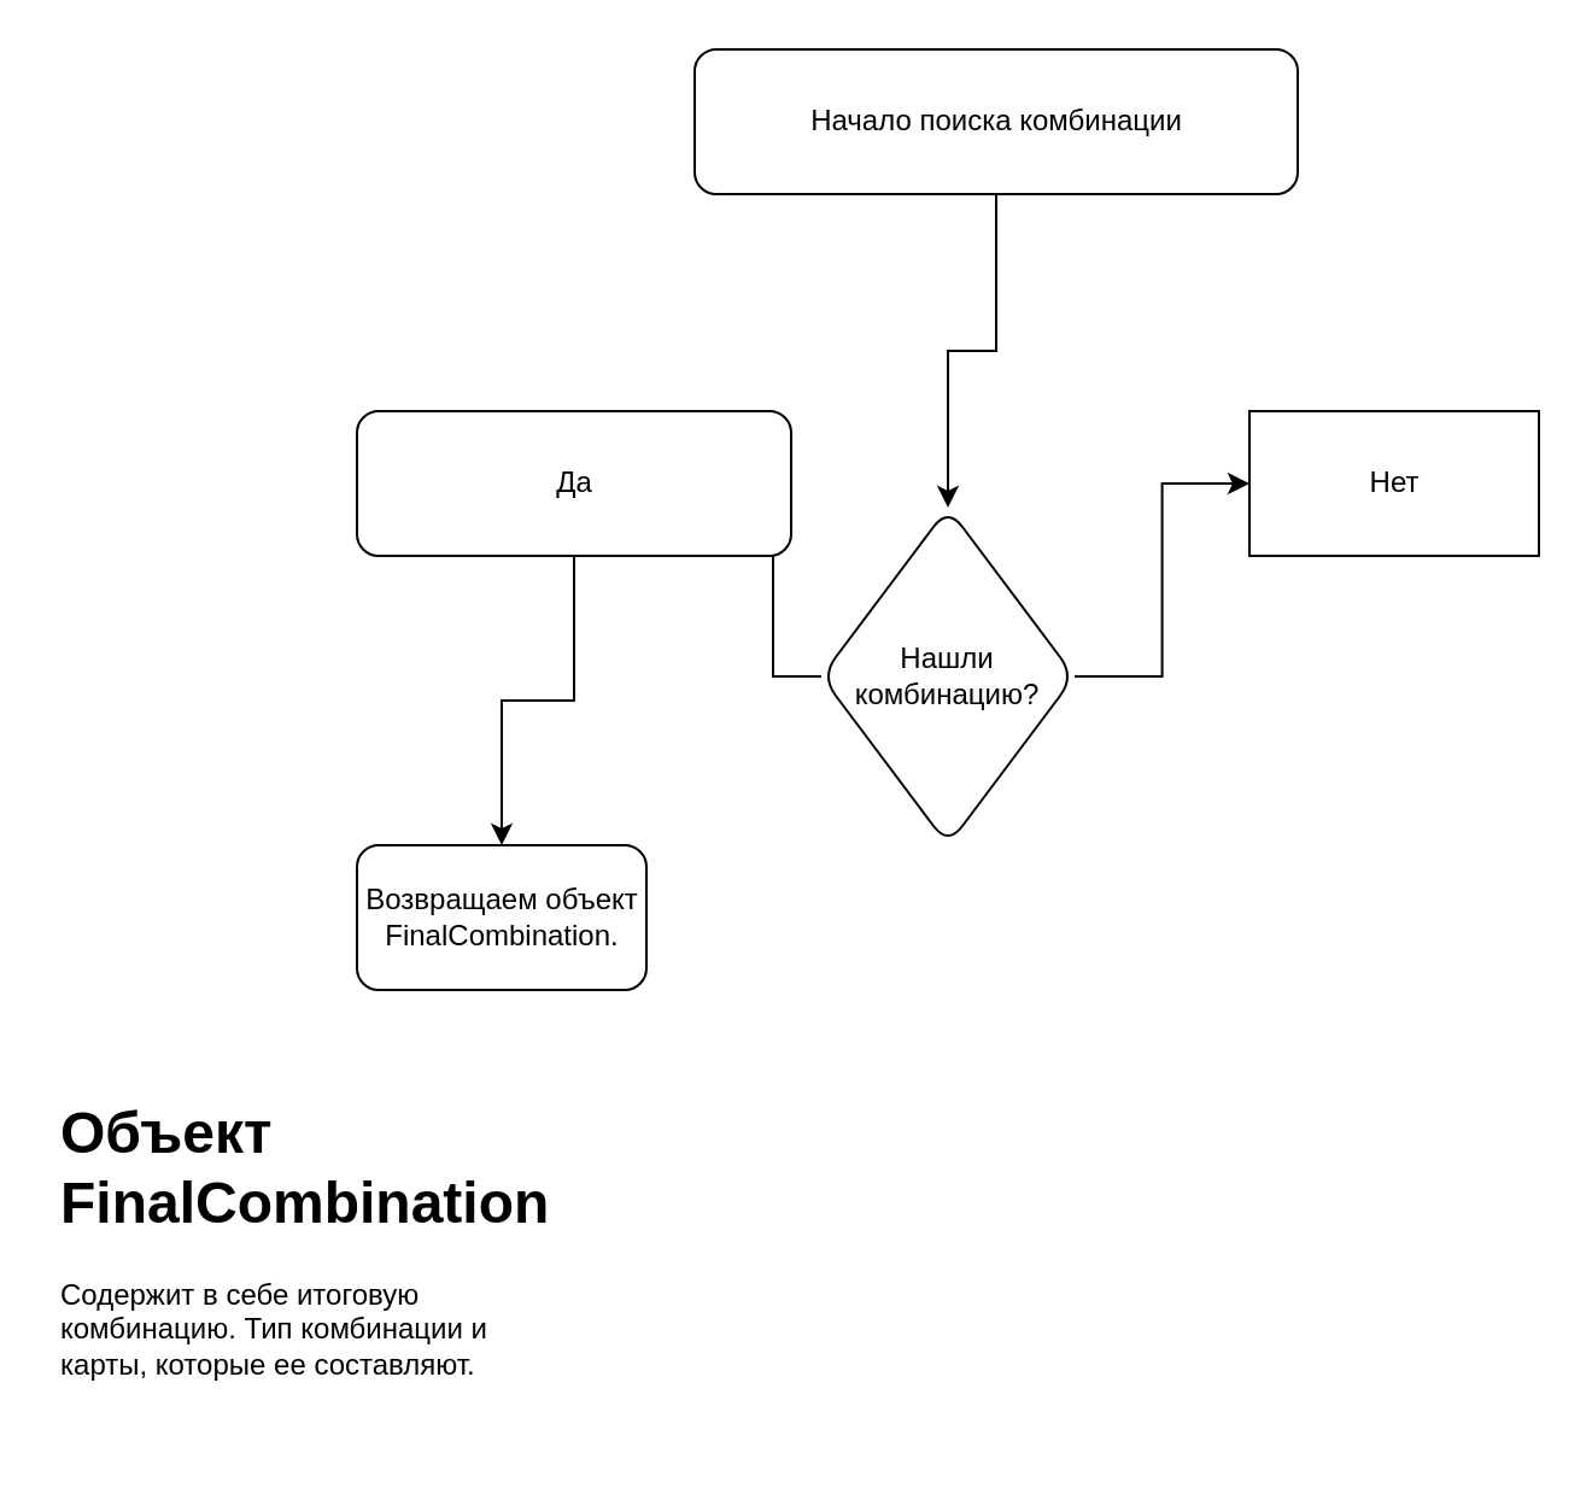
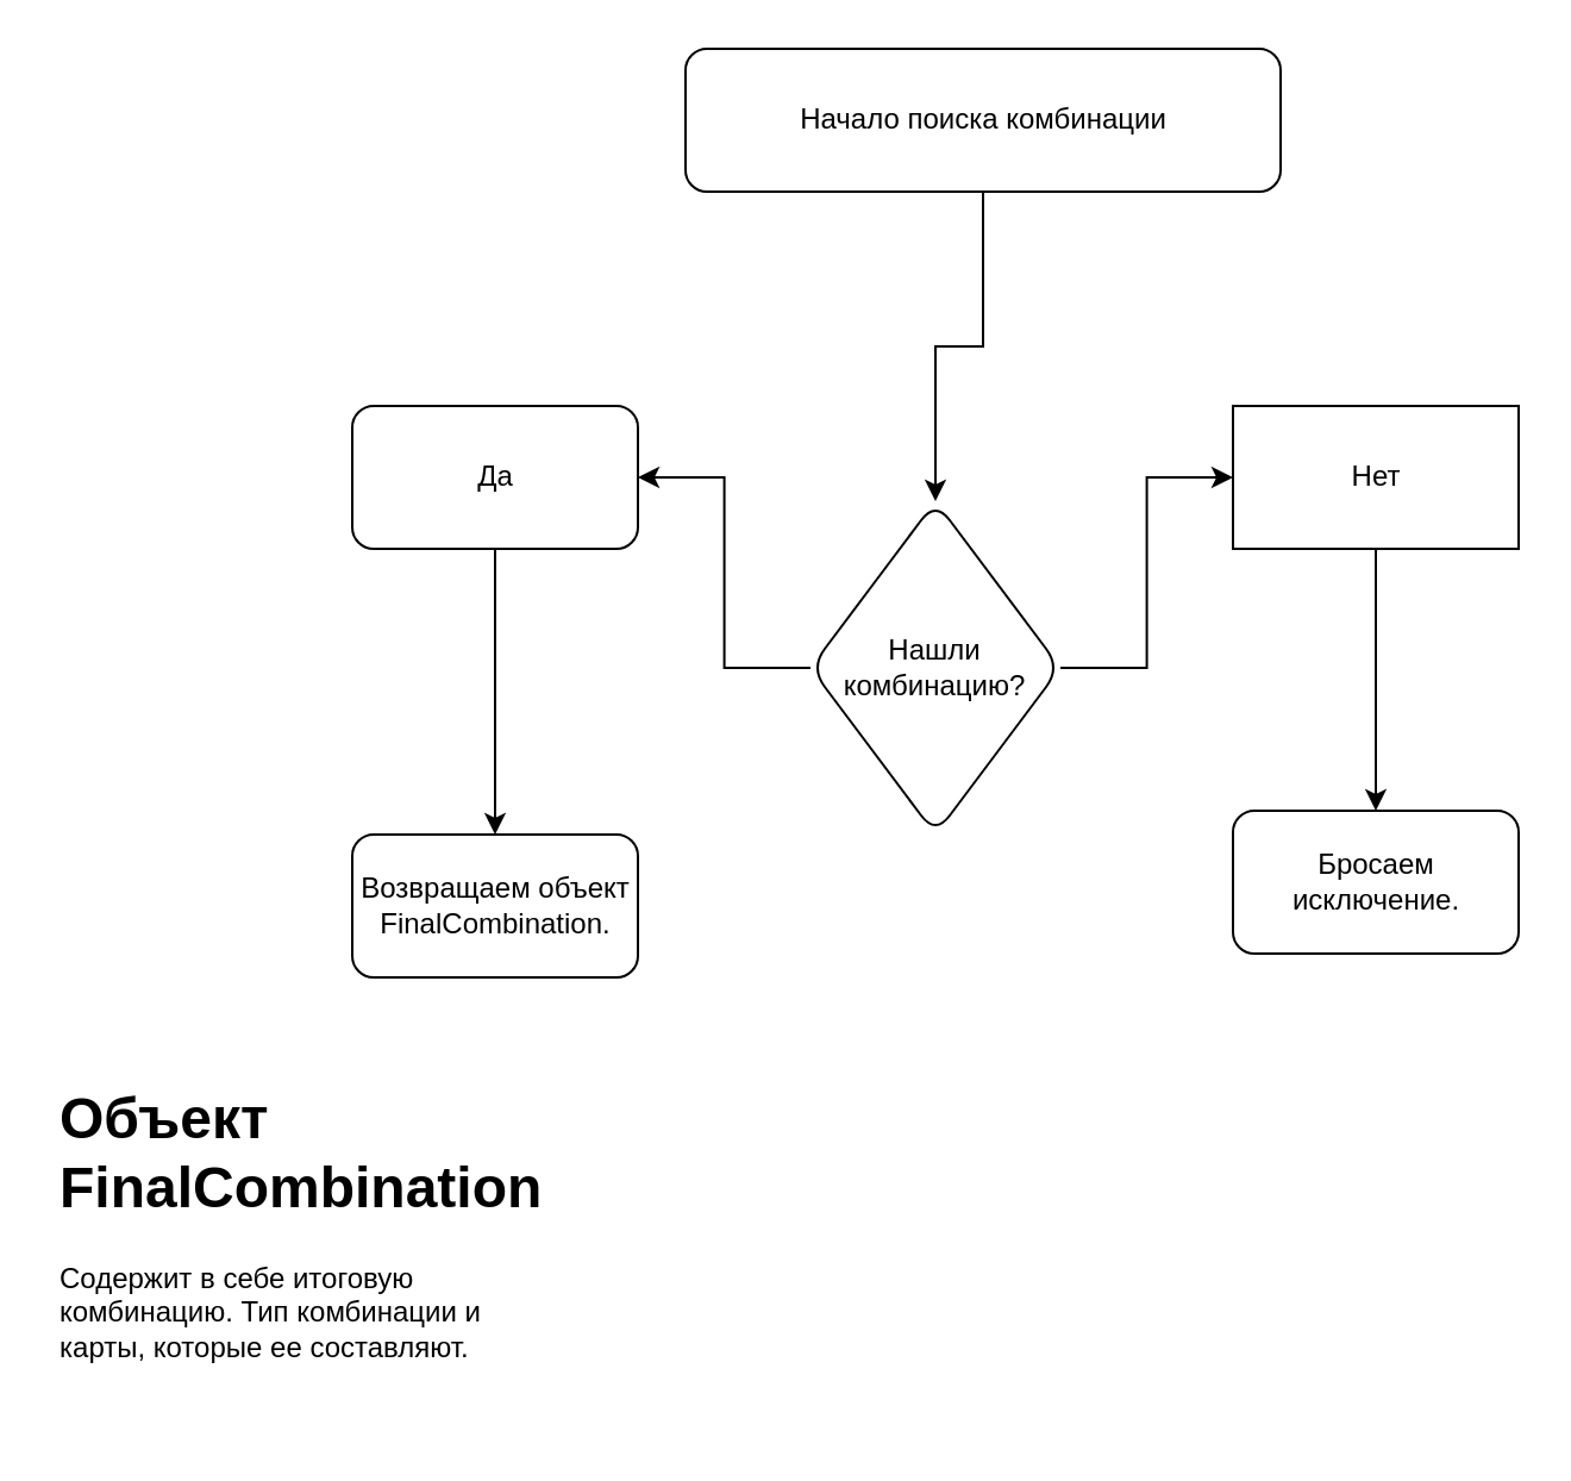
- <mxCell id="11" value="Да" style="whiteSpace=wrap;html=1;rounded=1;" parent="1" vertex="1"><mxGeometry x="147.5" y="170" width="180" height="60" as="geometry" /></mxCell>
+ <mxCell id="11" value="Да" style="whiteSpace=wrap;html=1;rounded=1;" parent="1" vertex="1"><mxGeometry x="147.5" y="170" width="120" height="60" as="geometry" /></mxCell>
+ <mxCell id="7" value="" style="edgeStyle=orthogonalEdgeStyle;rounded=0;orthogonalLoop=1;jettySize=auto;html=1;exitX=0.5;exitY=1;exitDx=0;exitDy=0;" parent="1" target="8" edge="1" source="9"><mxGeometry relative="1" as="geometry"><mxPoint x="577.5" y="260" as="sourcePoint" /></mxGeometry></mxCell>
+ <mxCell id="8" value="Бросаем исключение." style="whiteSpace=wrap;html=1;rounded=1;" parent="1" vertex="1"><mxGeometry x="517.5" y="340" width="120" height="60" as="geometry" /></mxCell>
